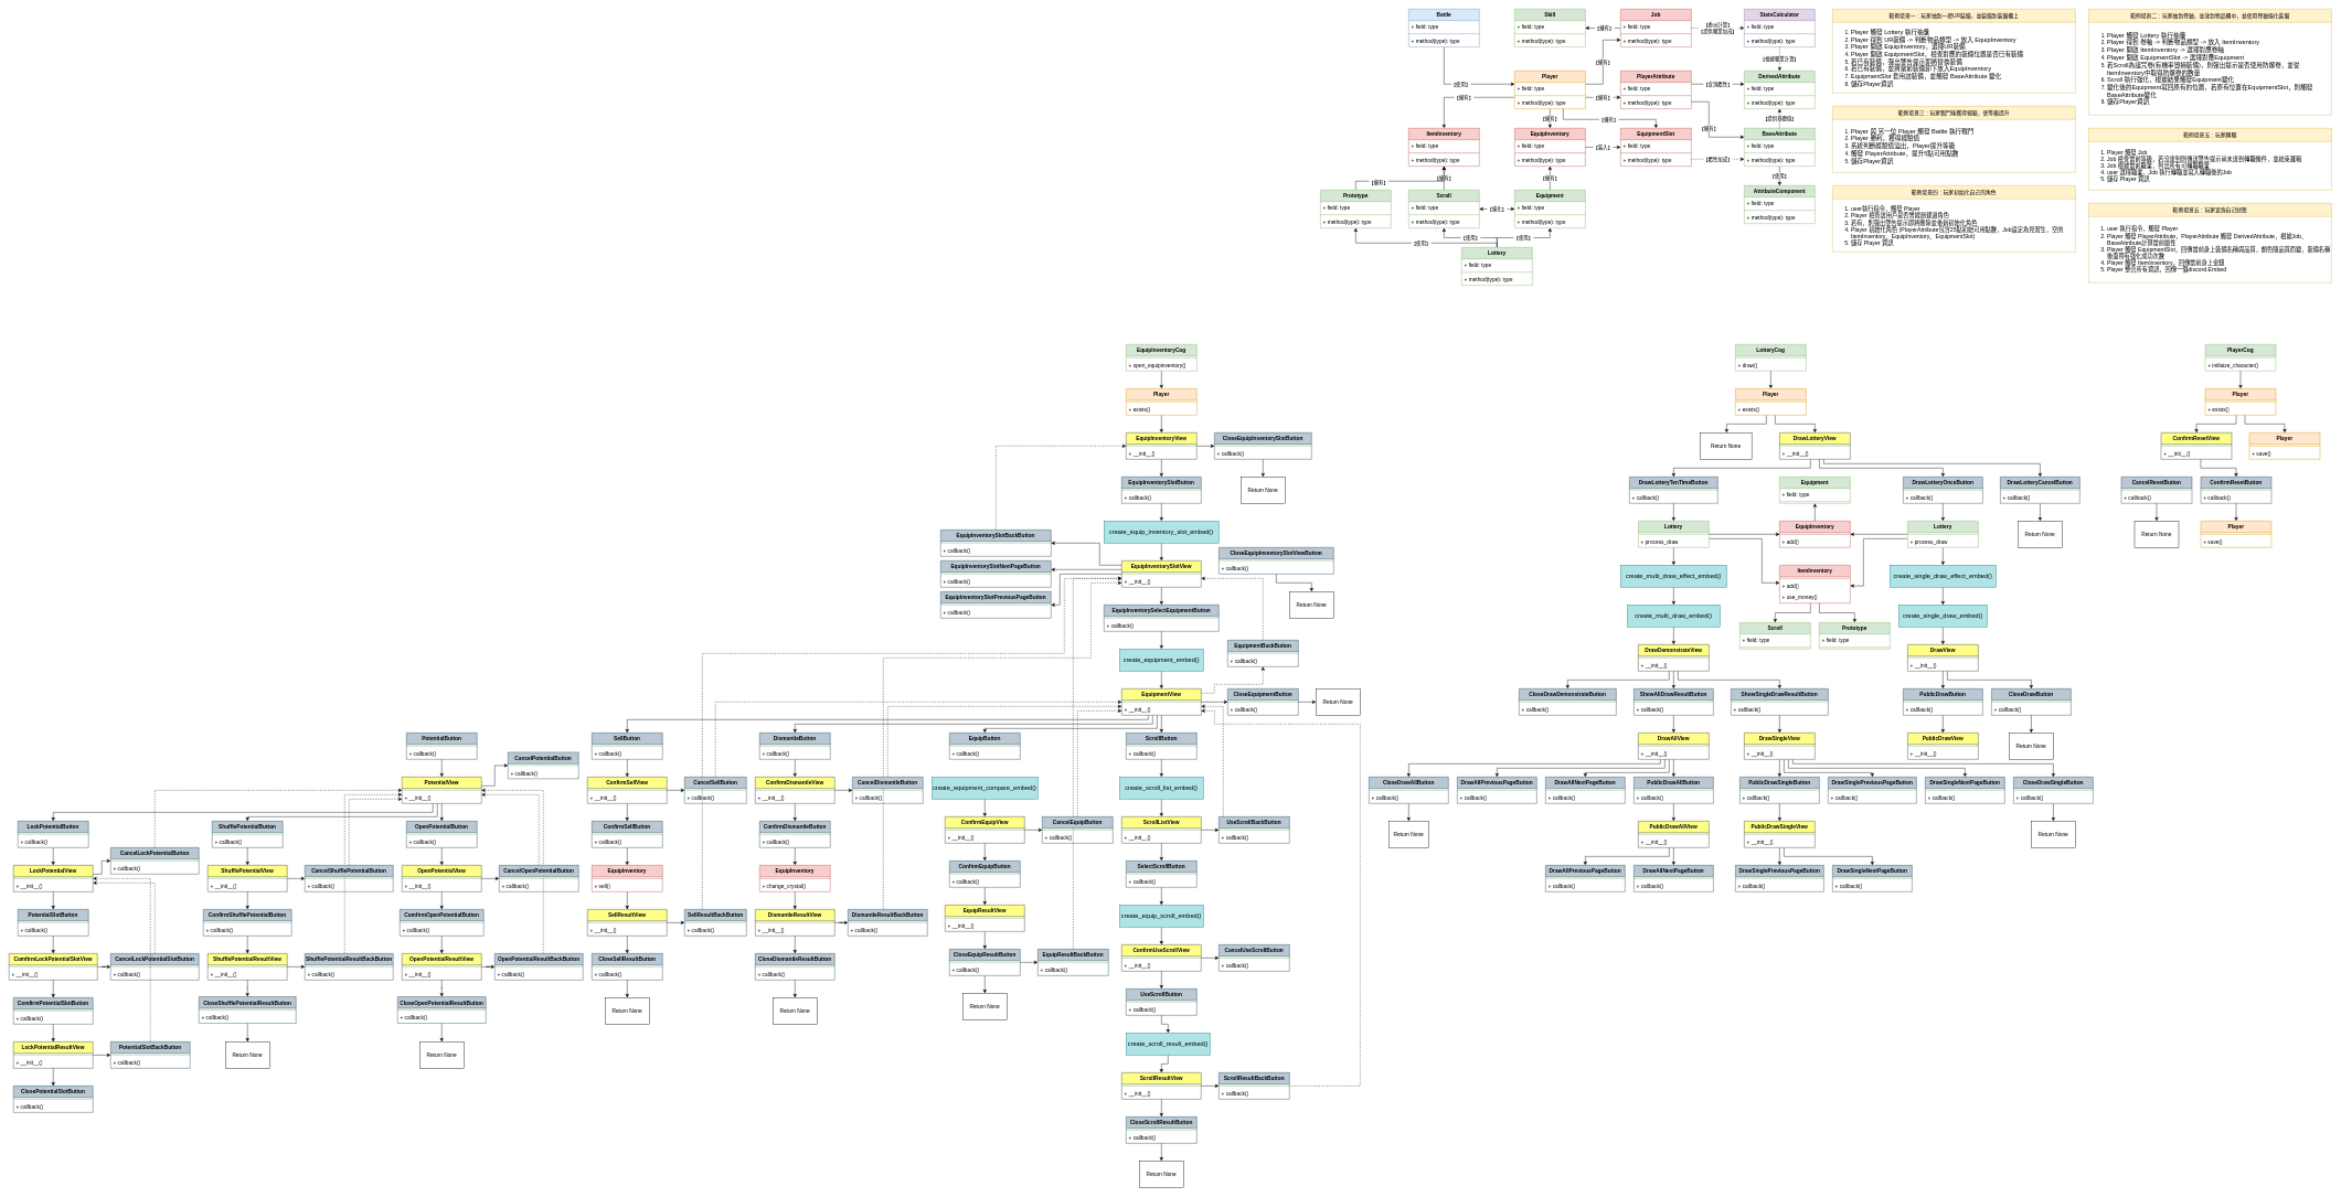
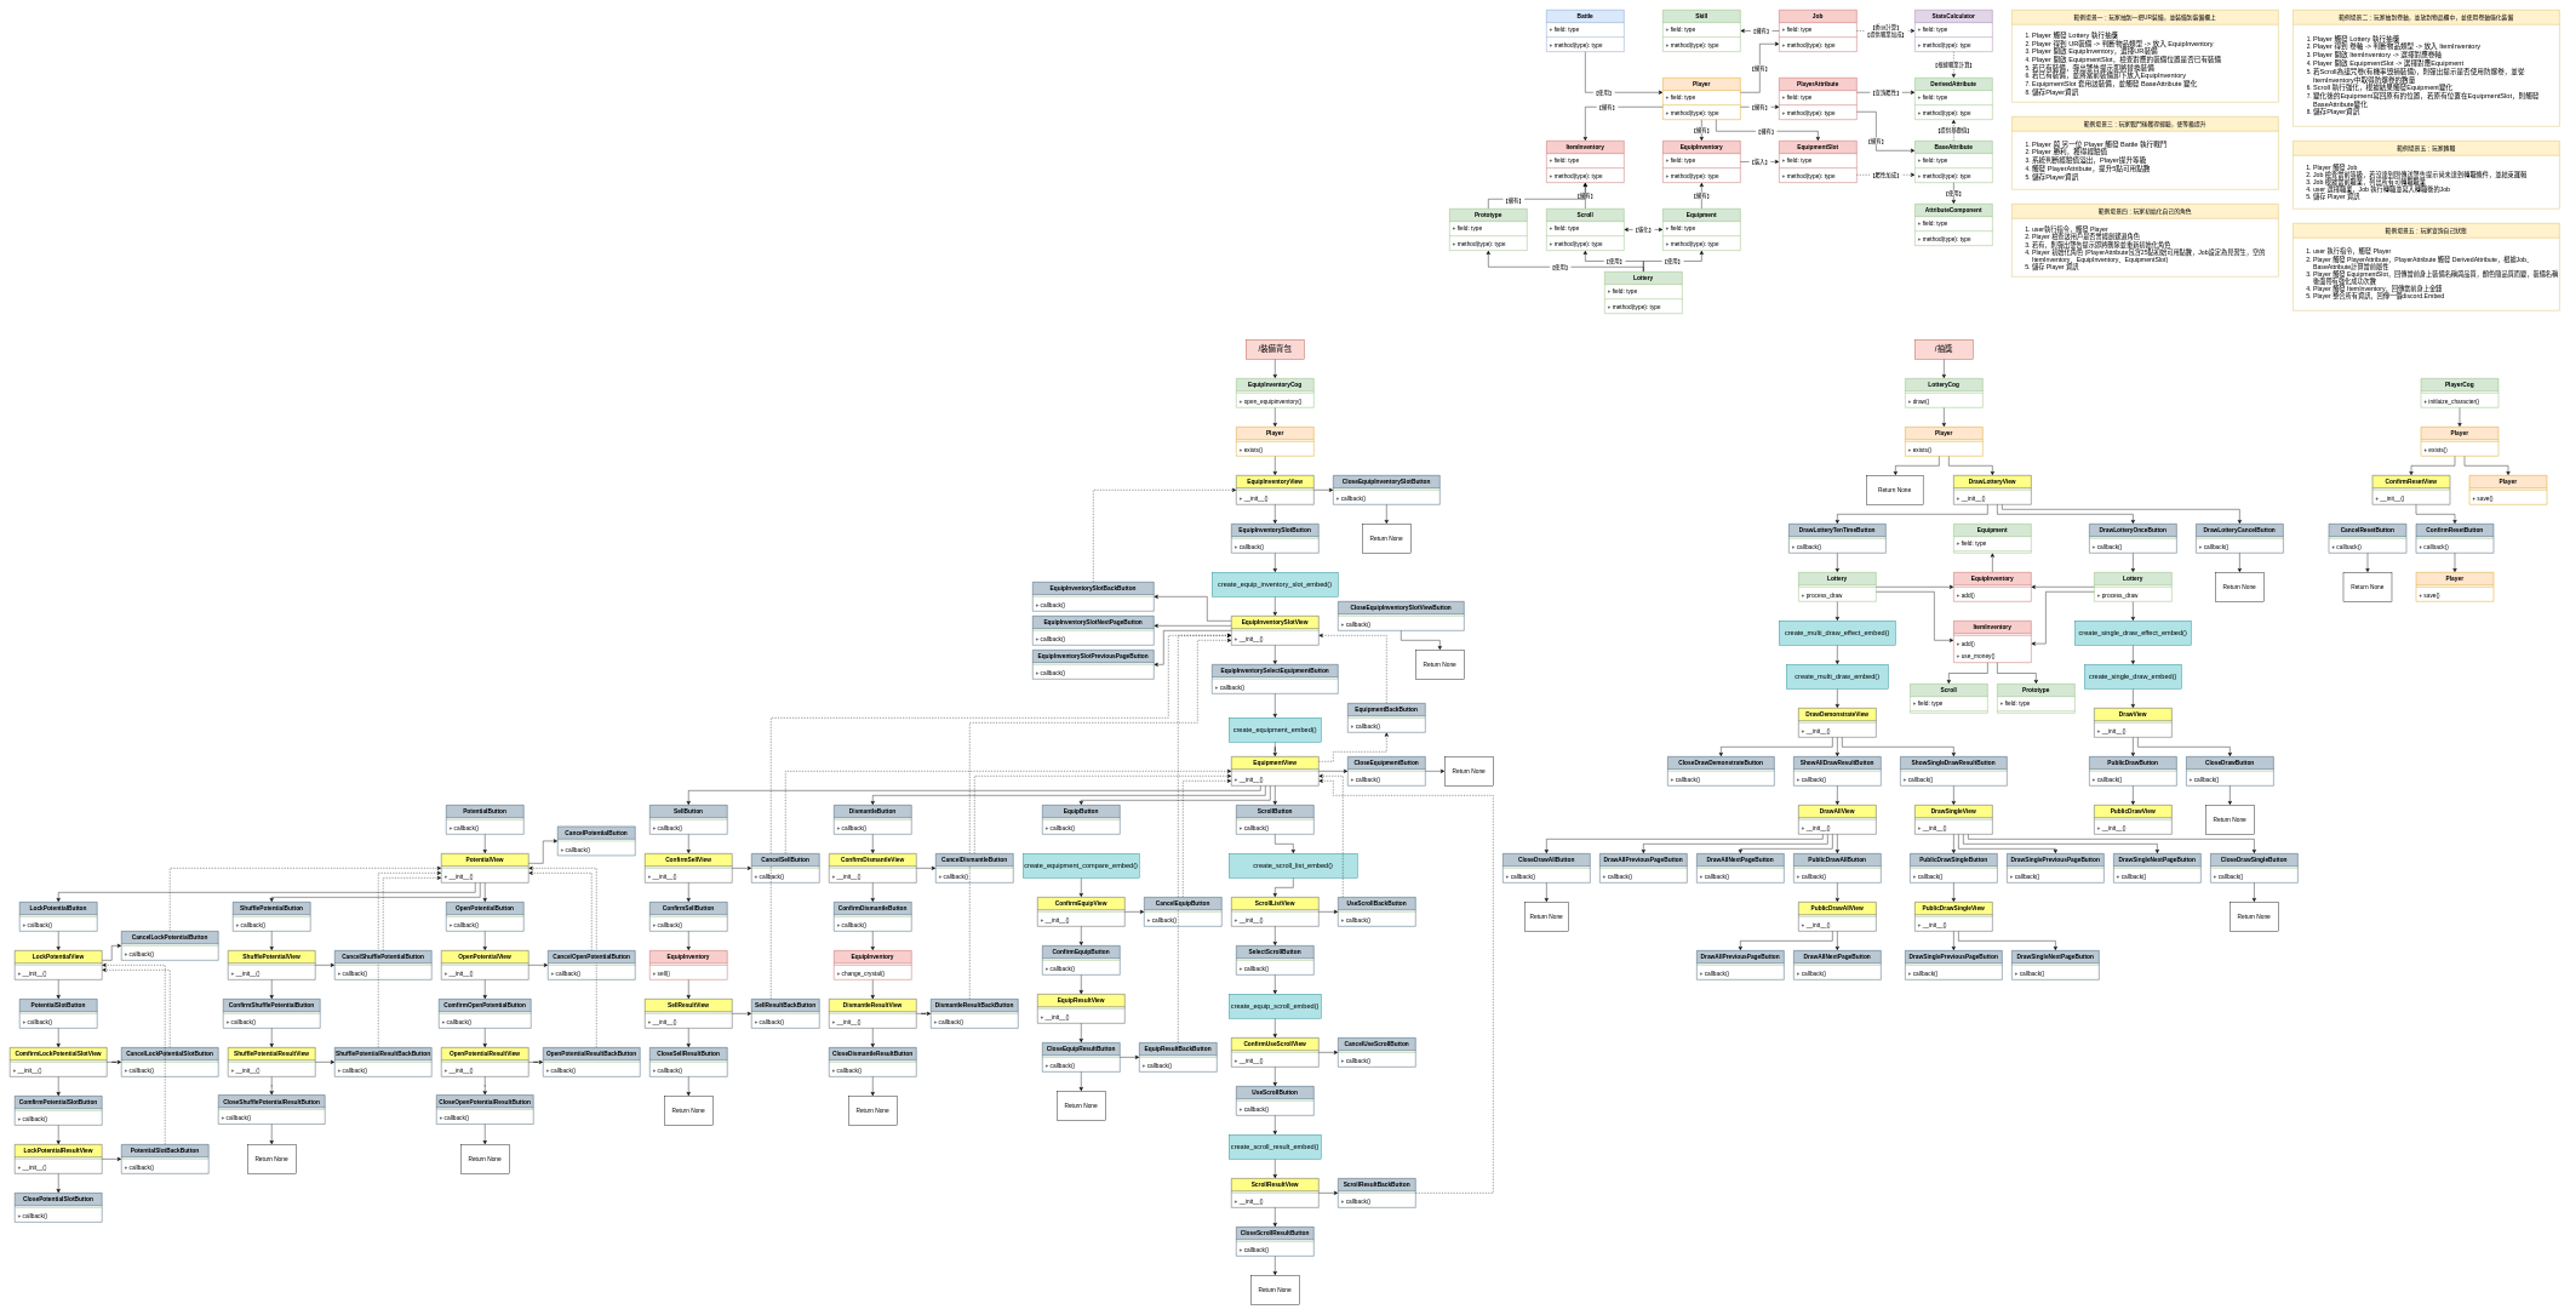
+ <mxCell id="300" value="&lt;font&gt;/裝備背包&lt;/font&gt;" style="whiteSpace=wrap;html=1;fillColor=#fad9d5;fontSize=16;strokeColor=#ae4132;" parent="1" vertex="1"><mxGeometry x="2570" y="700" width="120" height="40" as="geometry" /></mxCell>
+ <mxCell id="124" value="&lt;font&gt;/抽獎&lt;/font&gt;" style="whiteSpace=wrap;html=1;fillColor=#fad9d5;fontSize=16;strokeColor=#ae4132;" parent="1" vertex="1"><mxGeometry x="3950" y="700" width="120" height="40" as="geometry" /></mxCell>
+ <mxCell id="299" style="edgeStyle=orthogonalEdgeStyle;rounded=0;orthogonalLoop=1;jettySize=auto;html=1;" parent="1" source="300" target="302" edge="1"><mxGeometry relative="1" as="geometry" /></mxCell>
+ <mxCell id="123" style="edgeStyle=orthogonalEdgeStyle;rounded=0;orthogonalLoop=1;jettySize=auto;html=1;" parent="1" source="124" target="126" edge="1"><mxGeometry relative="1" as="geometry" /></mxCell>
- <mxCell id="381" value="create_equipment_embed()" style="rounded=0;whiteSpace=wrap;html=1;fillColor=#b0e3e6;strokeColor=#0e8088;fontSize=14;" parent="1" vertex="1"><mxGeometry x="2535" y="1470" width="190" height="50" as="geometry" /></mxCell>
+ <mxCell id="381" value="create_equipment_embed()" style="rounded=0;whiteSpace=wrap;html=1;fillColor=#b0e3e6;strokeColor=#0e8088;fontSize=14;" parent="1" vertex="1"><mxGeometry x="2535" y="1480" width="190" height="50" as="geometry" /></mxCell>
- <mxCell id="392" value="create_scroll_list_embed()" style="rounded=0;whiteSpace=wrap;html=1;fillColor=#b0e3e6;strokeColor=#0e8088;fontSize=14;" parent="1" vertex="1"><mxGeometry x="2535" y="1760" width="190" height="50" as="geometry" /></mxCell>
+ <mxCell id="392" value="create_scroll_list_embed()" style="rounded=0;whiteSpace=wrap;html=1;fillColor=#b0e3e6;strokeColor=#0e8088;fontSize=14;" parent="1" vertex="1"><mxGeometry x="2535" y="1760" width="265" height="50" as="geometry" /></mxCell>
- <mxCell id="431" value="create_scroll_result_embed()" style="rounded=0;whiteSpace=wrap;html=1;fillColor=#b0e3e6;strokeColor=#0e8088;fontSize=14;" parent="1" vertex="1"><mxGeometry x="2550" y="2340" width="190" height="50" as="geometry" /></mxCell>
+ <mxCell id="431" value="create_scroll_result_embed()" style="rounded=0;whiteSpace=wrap;html=1;fillColor=#b0e3e6;strokeColor=#0e8088;fontSize=14;" parent="1" vertex="1"><mxGeometry x="2535" y="2340" width="190" height="50" as="geometry" /></mxCell>
